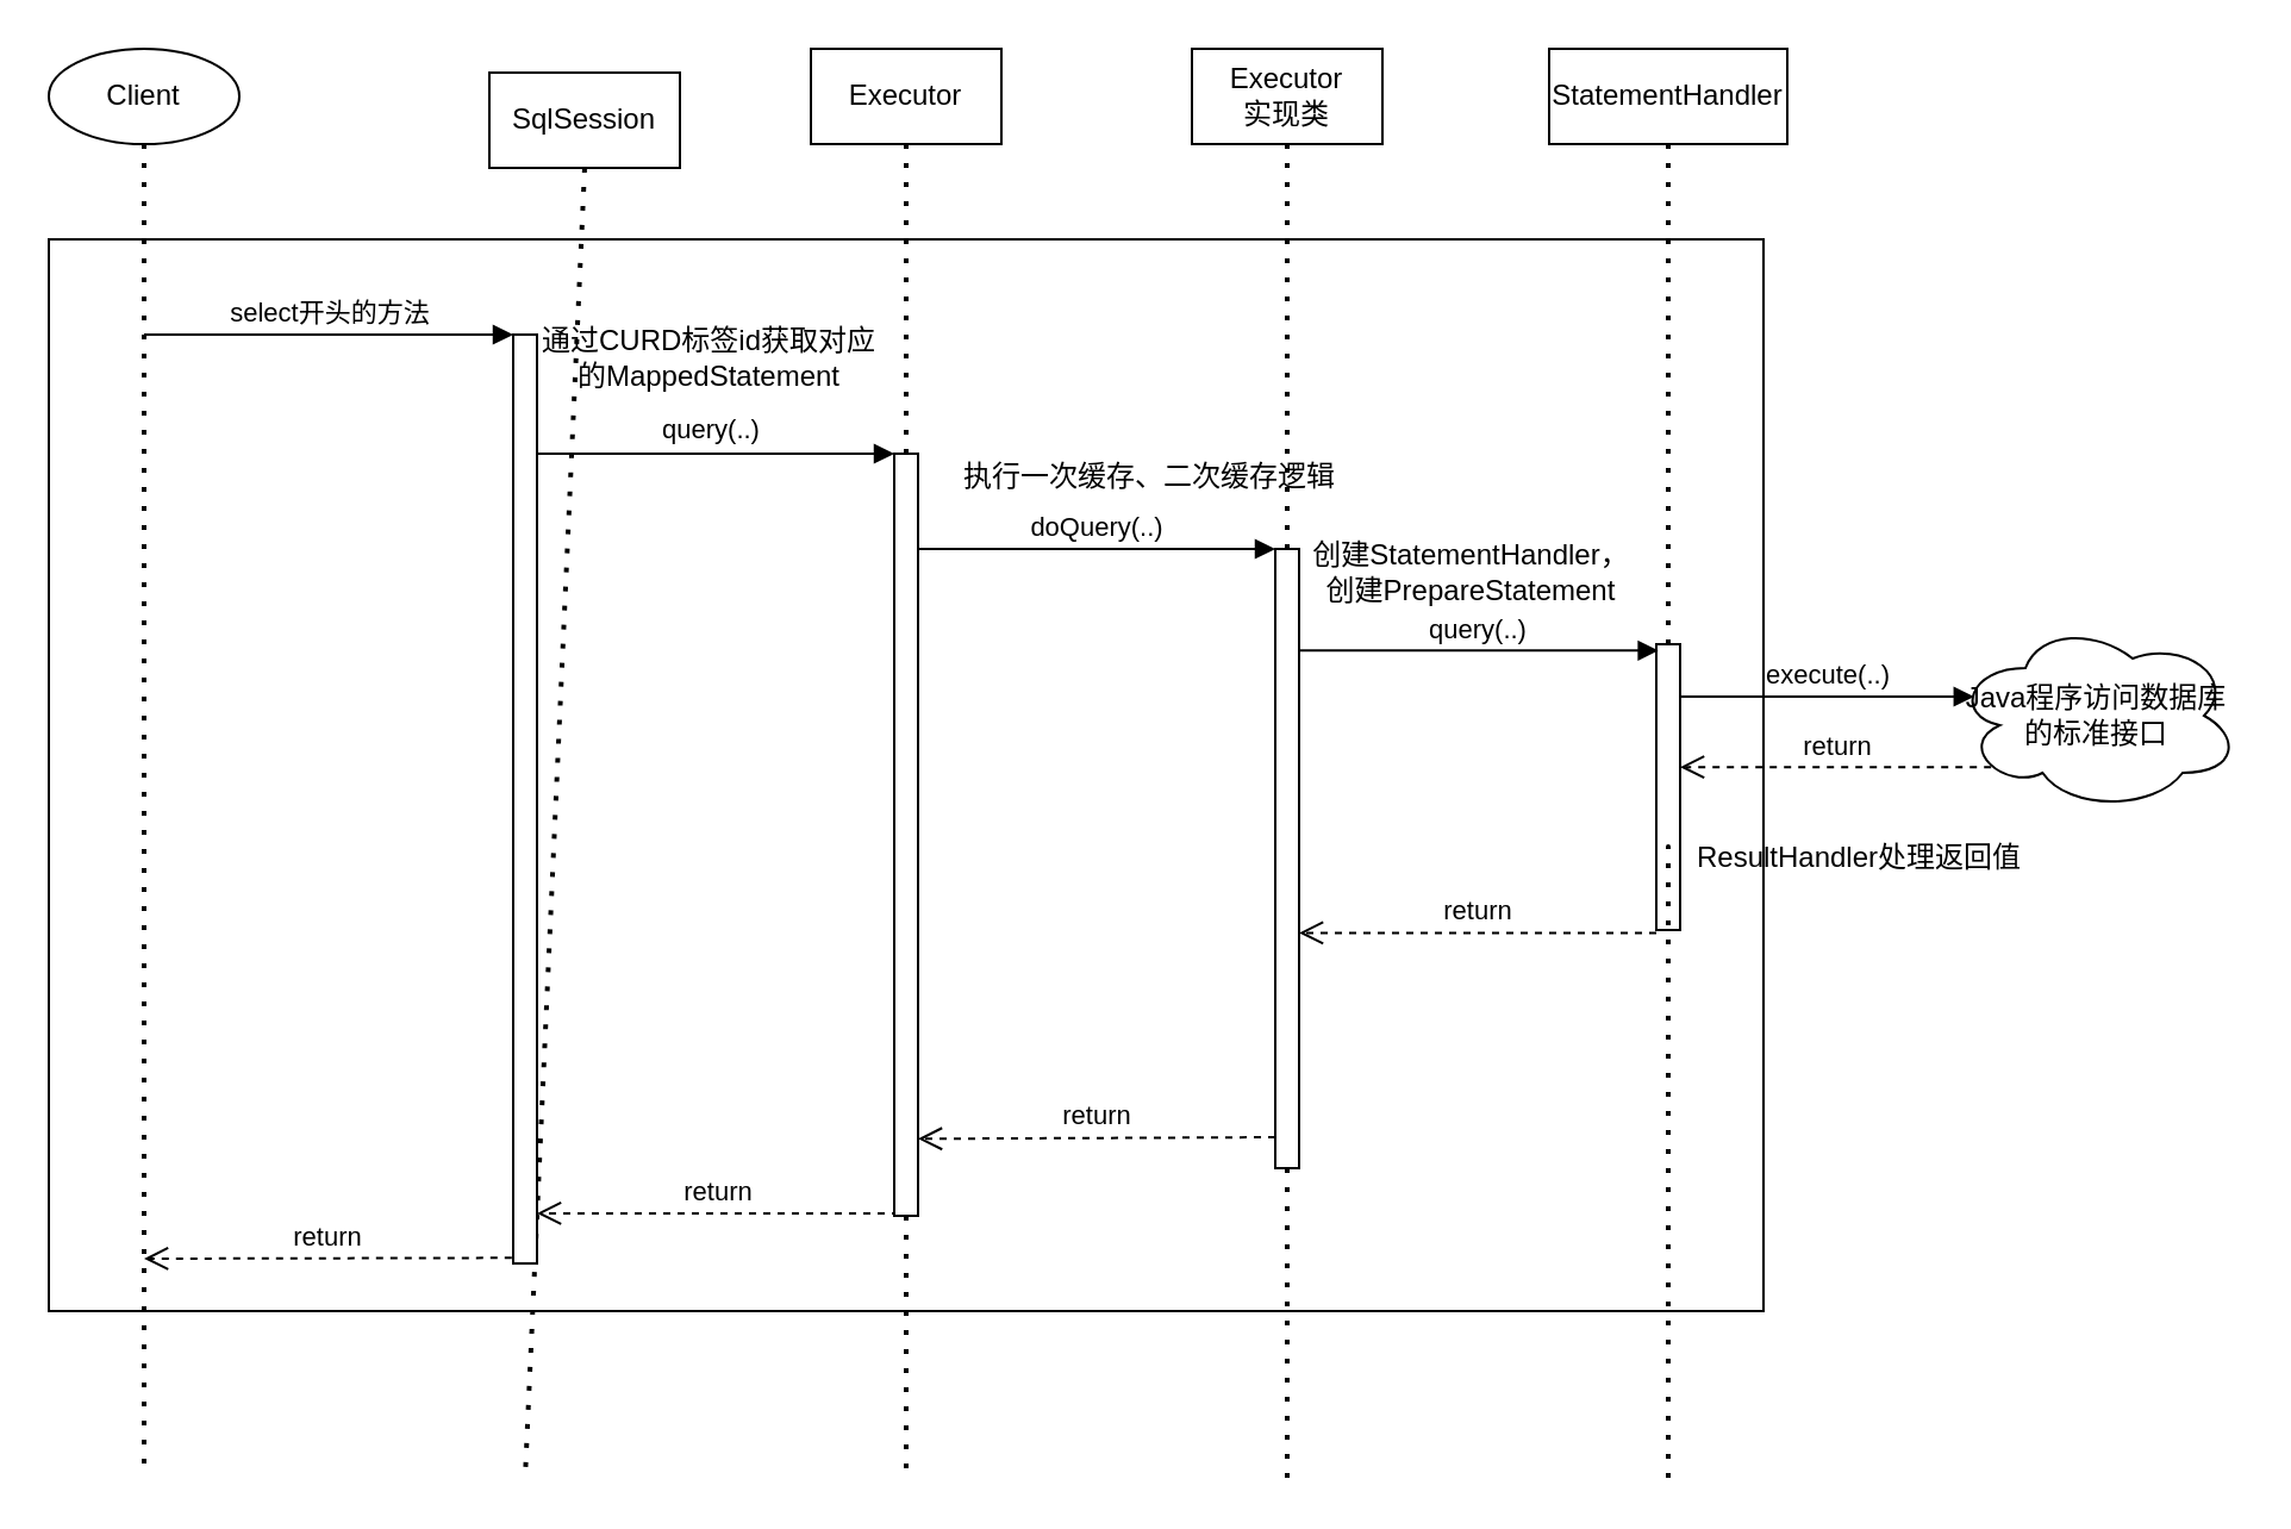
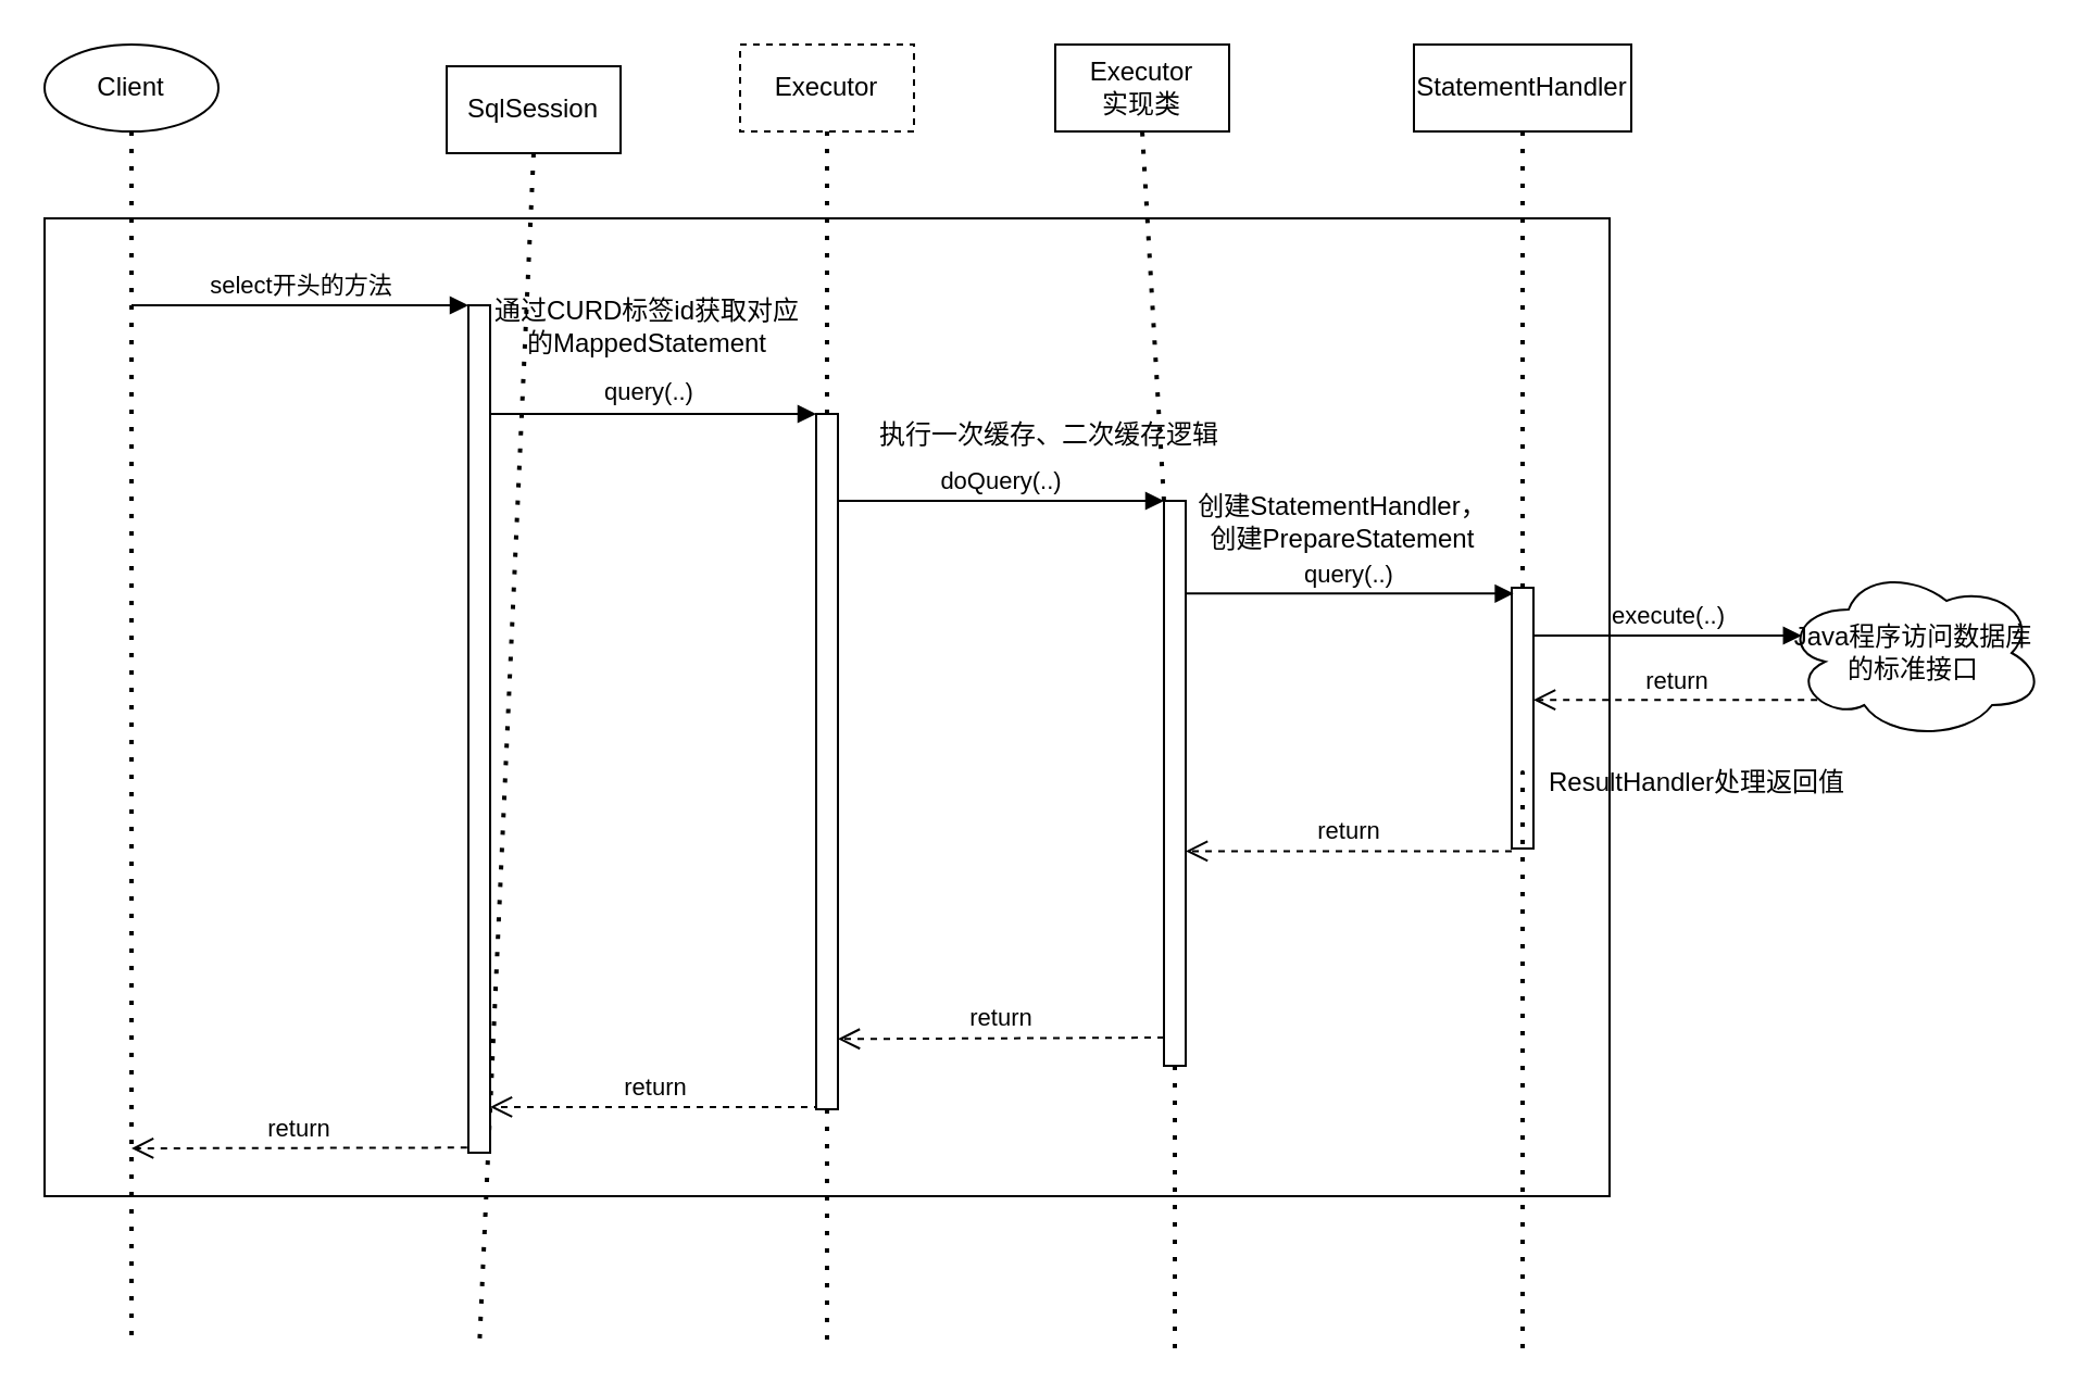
- <mxCell id="6" value="Executor" style="rounded=0;whiteSpace=wrap;html=1;" vertex="1" parent="1"><mxGeometry x="340" y="20" width="80" height="40" as="geometry" /></mxCell>
+ <mxCell id="6" value="Executor" style="rounded=0;whiteSpace=wrap;html=1;dashed=1;" vertex="1" parent="1"><mxGeometry x="340" y="20" width="80" height="40" as="geometry" /></mxCell>
- <mxCell id="4" value="Executor&lt;br&gt;实现类" style="rounded=0;whiteSpace=wrap;html=1;" vertex="1" parent="1"><mxGeometry x="500" y="20" width="80" height="40" as="geometry" /></mxCell>
+ <mxCell id="4" value="Executor&lt;br&gt;实现类" style="rounded=0;whiteSpace=wrap;html=1;" vertex="1" parent="1"><mxGeometry x="485" y="20" width="80" height="40" as="geometry" /></mxCell>
